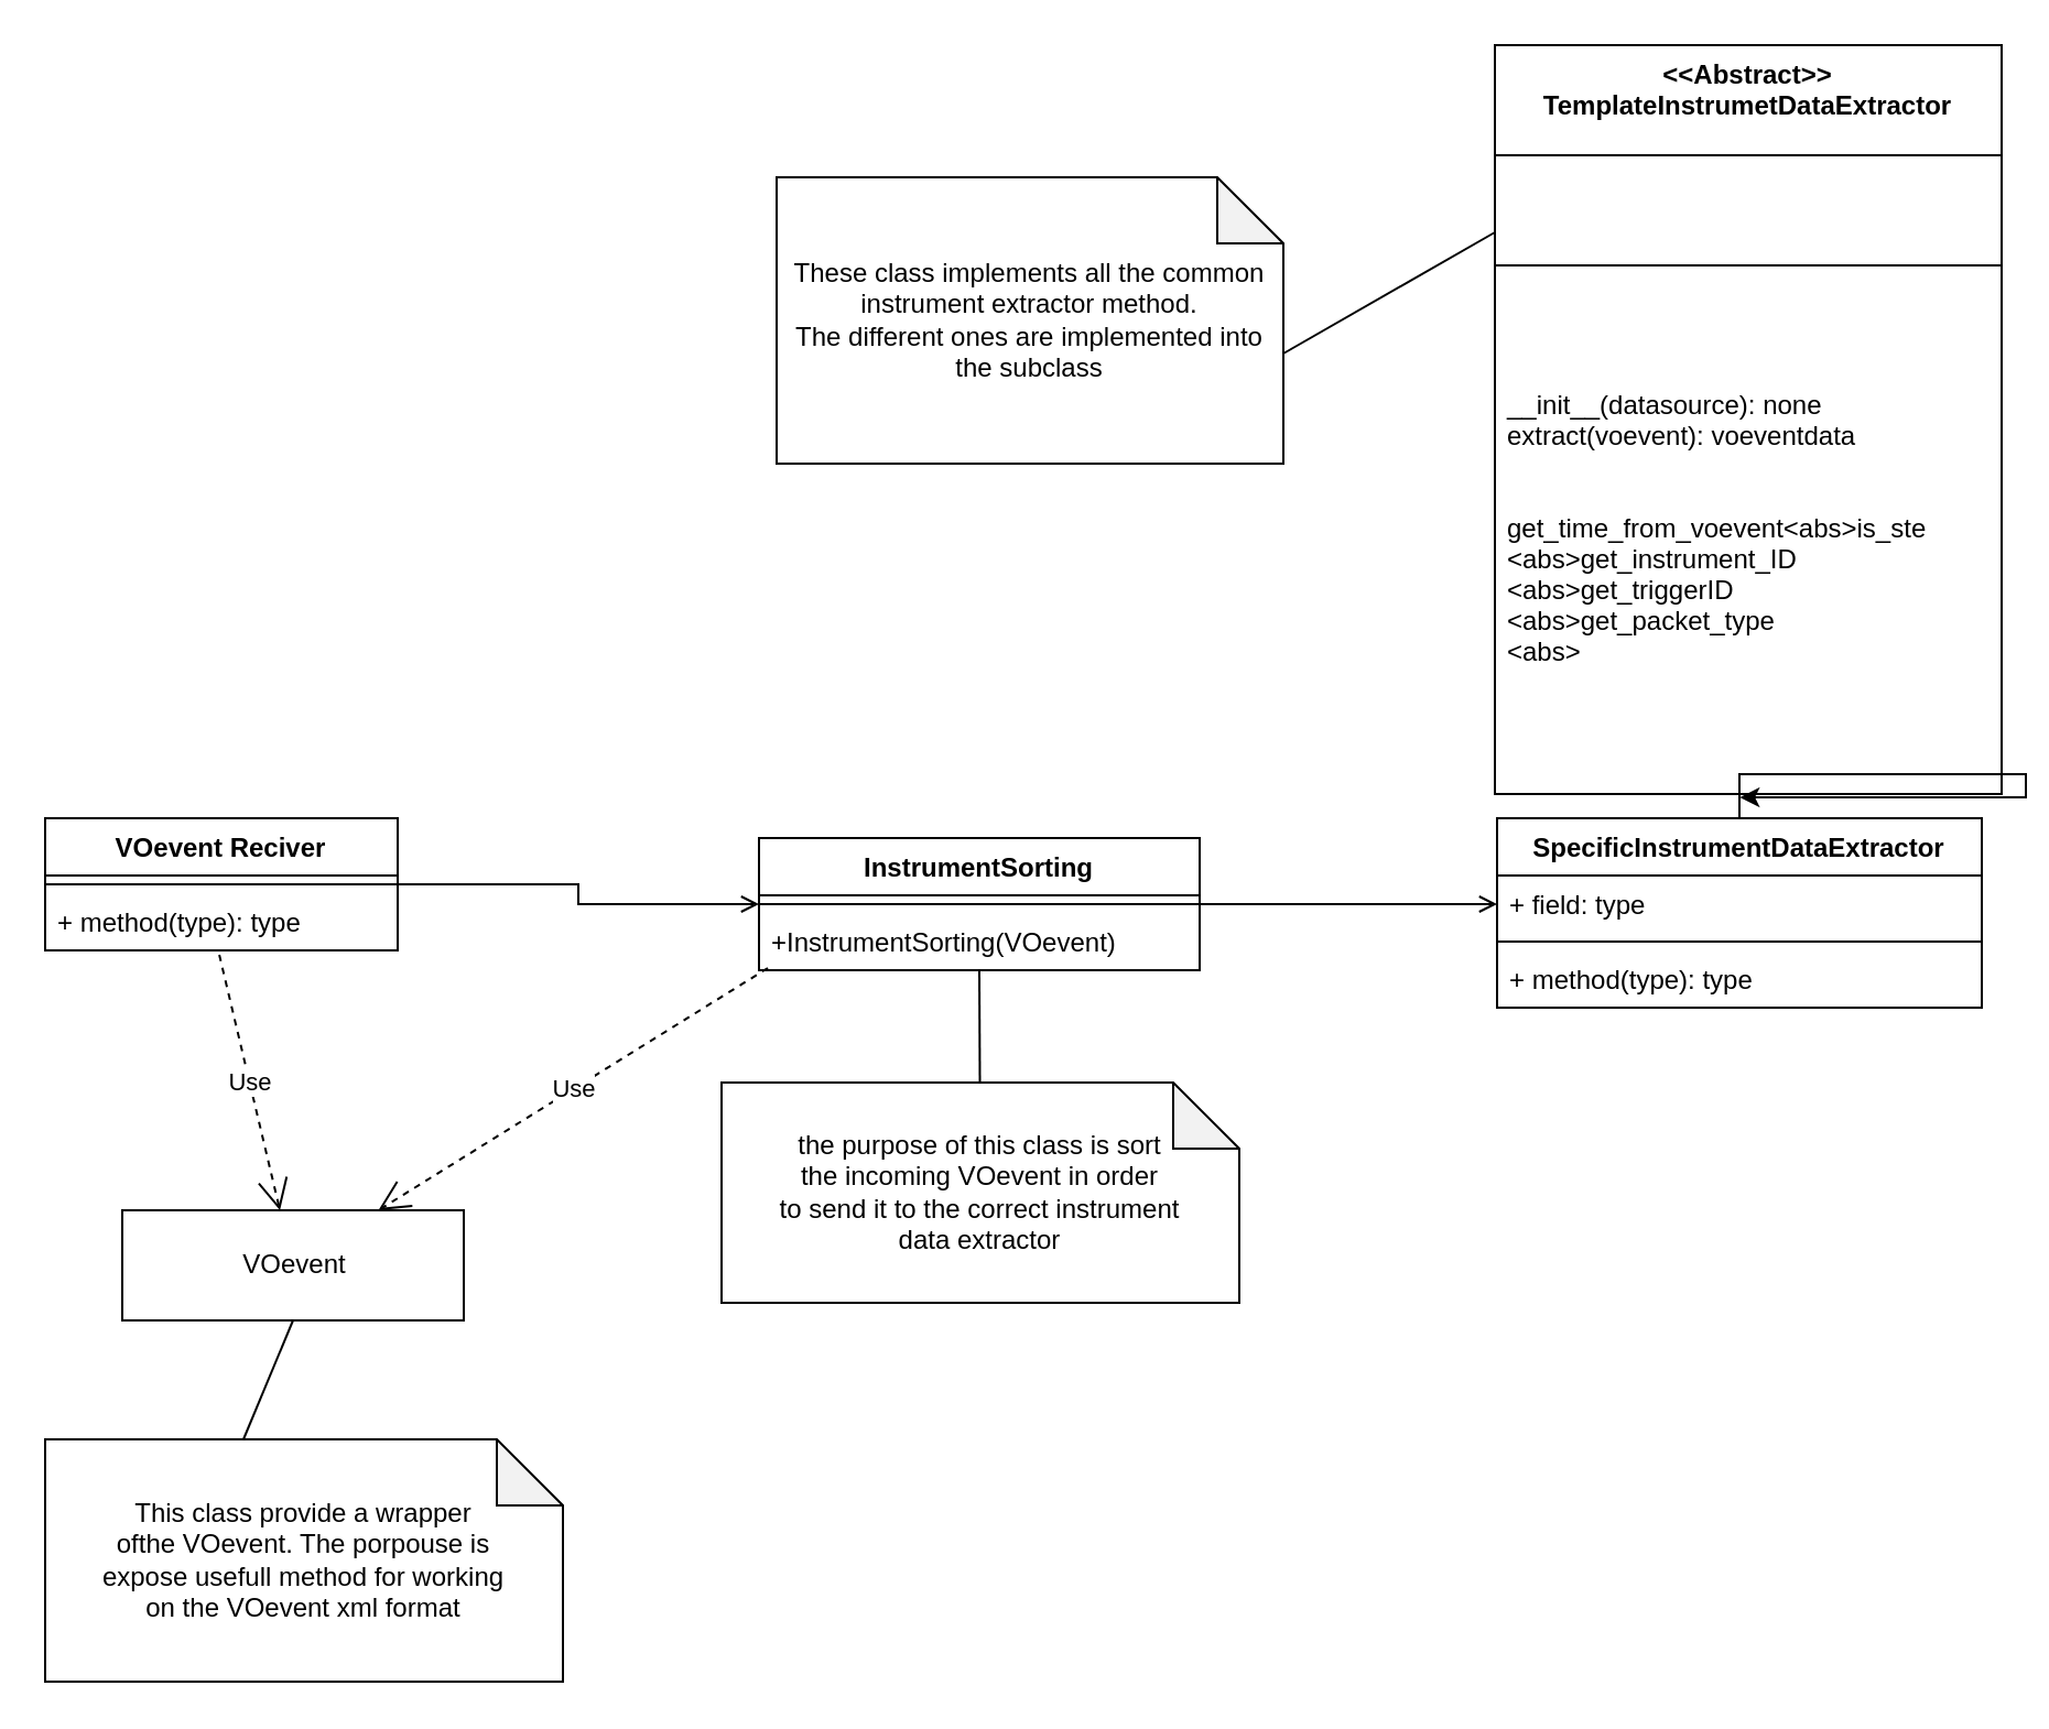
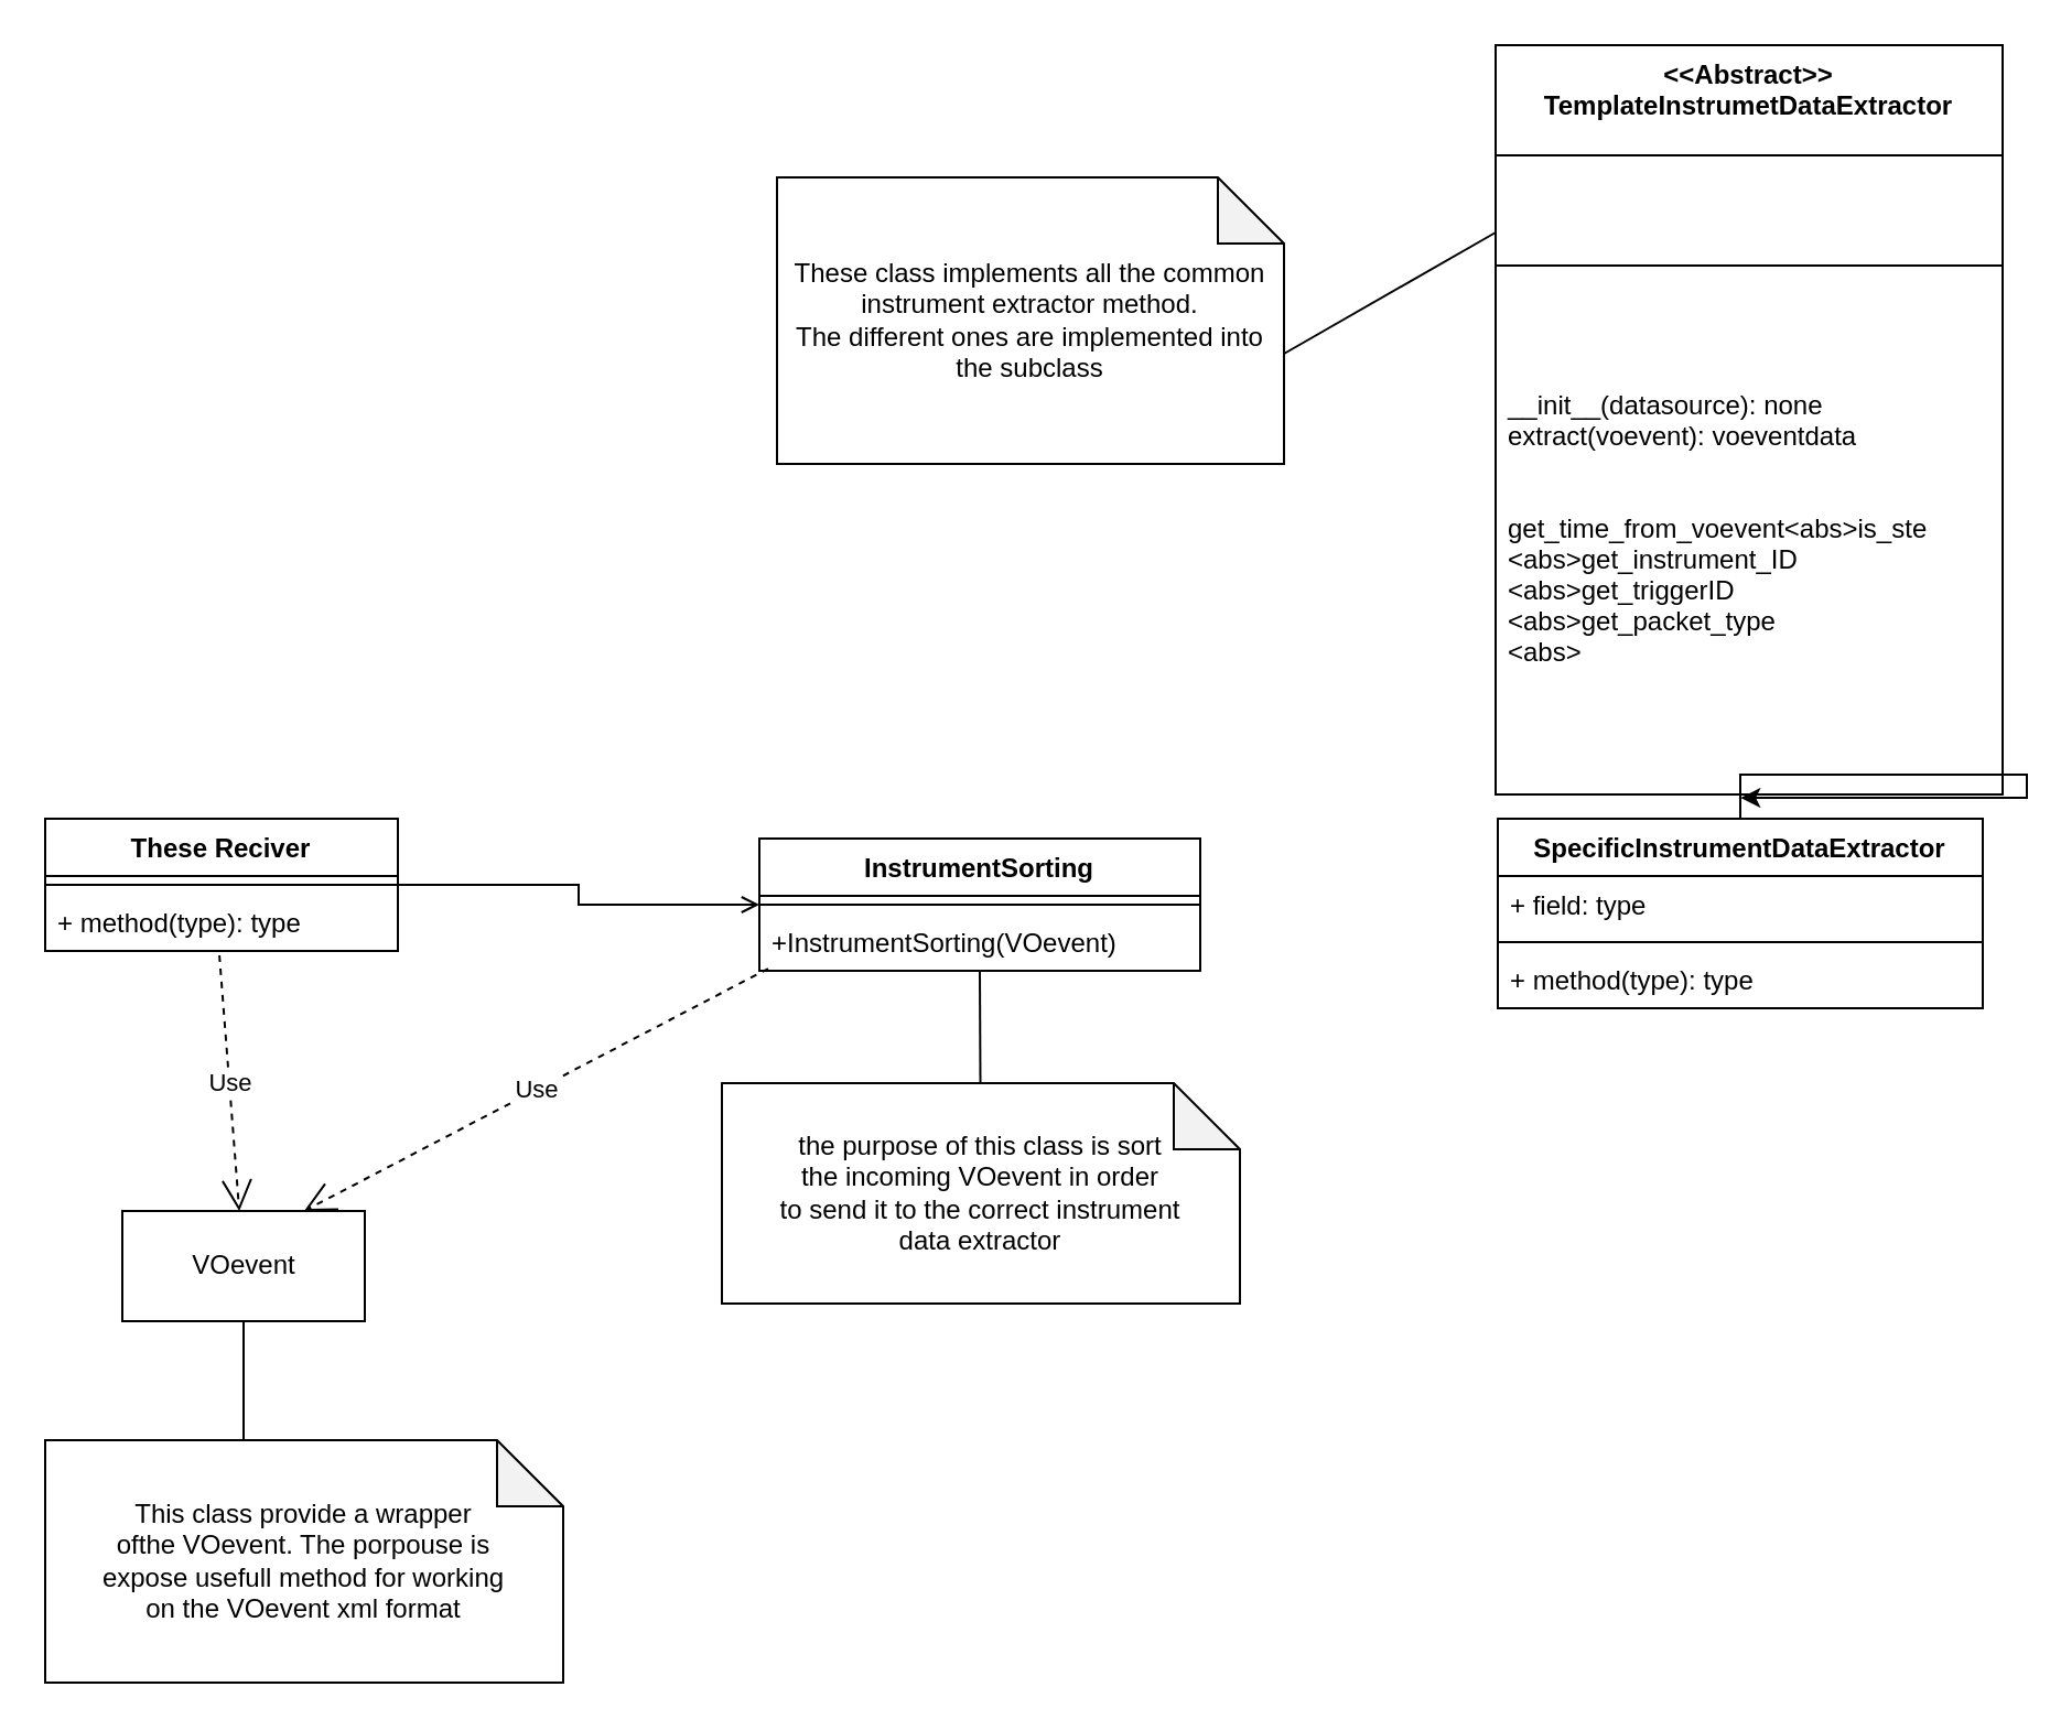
- <mxCell id="8" value="VOevent Reciver" style="swimlane;fontStyle=1;align=center;verticalAlign=top;childLayout=stackLayout;horizontal=1;startSize=26;horizontalStack=0;resizeParent=1;resizeParentMax=0;resizeLast=0;collapsible=1;marginBottom=0;" vertex="1" parent="1"><mxGeometry x="20" y="371" width="160" height="60" as="geometry" /></mxCell>
+ <mxCell id="8" value="These Reciver" style="swimlane;fontStyle=1;align=center;verticalAlign=top;childLayout=stackLayout;horizontal=1;startSize=26;horizontalStack=0;resizeParent=1;resizeParentMax=0;resizeLast=0;collapsible=1;marginBottom=0;" vertex="1" parent="1"><mxGeometry x="20" y="371" width="160" height="60" as="geometry" /></mxCell>
- <mxCell id="3" style="edgeStyle=orthogonalEdgeStyle;rounded=0;orthogonalLoop=1;jettySize=auto;html=1;entryX=0;entryY=0.5;entryDx=0;entryDy=0;startArrow=none;startFill=0;endArrow=open;endFill=0;" edge="1" parent="1" source="4" target="15"><mxGeometry relative="1" as="geometry" /></mxCell>
- <mxCell id="2" value="VOevent" style="html=1;" vertex="1" parent="1"><mxGeometry x="55" y="549" width="155" height="50" as="geometry" /></mxCell>
+ <mxCell id="2" value="VOevent" style="html=1;" vertex="1" parent="1"><mxGeometry x="55" y="549" width="110" height="50" as="geometry" /></mxCell>
